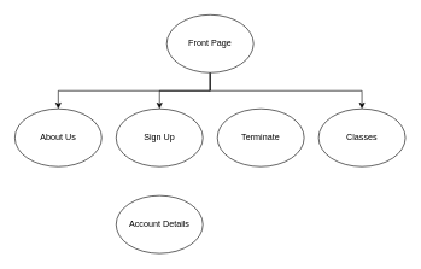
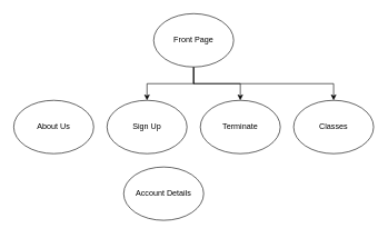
- <mxCell id="2" style="edgeStyle=orthogonalEdgeStyle;rounded=0;orthogonalLoop=1;jettySize=auto;html=1;exitX=0.5;exitY=1;exitDx=0;exitDy=0;" edge="1" parent="1" source="5" target="7"><mxGeometry relative="1" as="geometry" /></mxCell>
+ <mxCell id="2" style="edgeStyle=orthogonalEdgeStyle;rounded=0;orthogonalLoop=1;jettySize=auto;html=1;exitX=0.5;exitY=1;exitDx=0;exitDy=0;" edge="1" parent="1" source="5" target="9"><mxGeometry relative="1" as="geometry" /></mxCell>
- <mxCell id="10" value="Account Details" style="ellipse;whiteSpace=wrap;html=1;" vertex="1" parent="1"><mxGeometry x="160" y="270" width="120" height="80" as="geometry" /></mxCell>
+ <mxCell id="10" value="Account Details" style="ellipse;whiteSpace=wrap;html=1;" vertex="1" parent="1"><mxGeometry x="185" y="250" width="120" height="80" as="geometry" /></mxCell>
